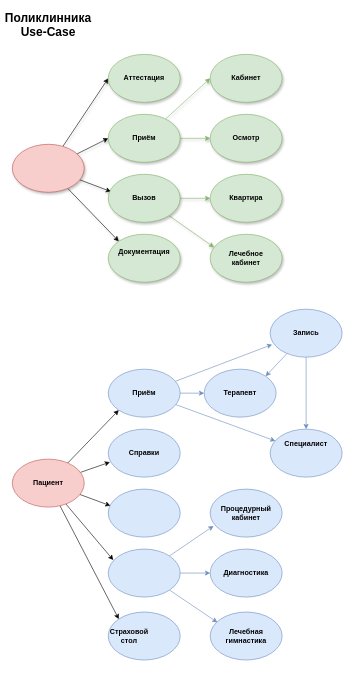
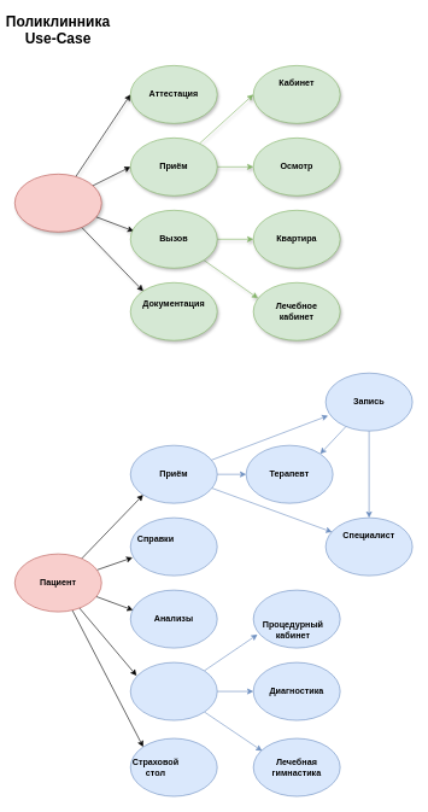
- <mxCell id="35" value="Кабинет" style="text;html=1;align=center;verticalAlign=middle;whiteSpace=wrap;rounded=0;fontStyle=1;shadow=1;sketch=0;container=0;fillColor=none;strokeColor=none;labelBackgroundColor=none;strokeWidth=0;" parent="1" vertex="1"><mxGeometry x="380" y="115" width="60" height="30" as="geometry" /></mxCell>
+ <mxCell id="35" value="Кабинет" style="text;html=1;align=center;verticalAlign=middle;whiteSpace=wrap;rounded=0;fontStyle=1;shadow=1;sketch=0;container=0;fillColor=none;strokeColor=none;labelBackgroundColor=none;strokeWidth=0;" parent="1" vertex="1"><mxGeometry x="380" y="100" width="60" height="30" as="geometry" /></mxCell>
- <mxCell id="45" value="Справки" style="text;html=1;align=center;verticalAlign=middle;whiteSpace=wrap;rounded=0;fontStyle=1;shadow=0;sketch=0;container=0;fillColor=none;strokeColor=none;strokeWidth=0;" parent="1" vertex="1"><mxGeometry x="210" y="740" width="60" height="30" as="geometry" /></mxCell>
+ <mxCell id="45" value="Справки" style="text;html=1;align=center;verticalAlign=middle;whiteSpace=wrap;rounded=0;fontStyle=1;shadow=0;sketch=0;container=0;fillColor=none;strokeColor=none;strokeWidth=0;" parent="1" vertex="1"><mxGeometry x="185" y="730" width="60" height="30" as="geometry" /></mxCell>
+ <mxCell id="47" value="Анализы" style="text;html=1;align=center;verticalAlign=middle;whiteSpace=wrap;rounded=0;fontStyle=1;shadow=0;sketch=0;container=0;fillColor=none;strokeColor=none;strokeWidth=0;" parent="1" vertex="1"><mxGeometry x="210" y="840" width="60" height="30" as="geometry" /></mxCell>
- <mxCell id="58" value="Процедурный кабинет" style="text;html=1;align=center;verticalAlign=middle;whiteSpace=wrap;rounded=0;fontStyle=1;shadow=0;sketch=0;container=0;fillColor=none;strokeColor=none;strokeWidth=0;" parent="1" vertex="1"><mxGeometry x="380" y="840" width="60" height="30" as="geometry" /></mxCell>
+ <mxCell id="58" value="Процедурный кабинет" style="text;html=1;align=center;verticalAlign=middle;whiteSpace=wrap;rounded=0;fontStyle=1;shadow=0;sketch=0;container=0;fillColor=none;strokeColor=none;strokeWidth=0;" parent="1" vertex="1"><mxGeometry x="375" y="855" width="60" height="30" as="geometry" /></mxCell>
